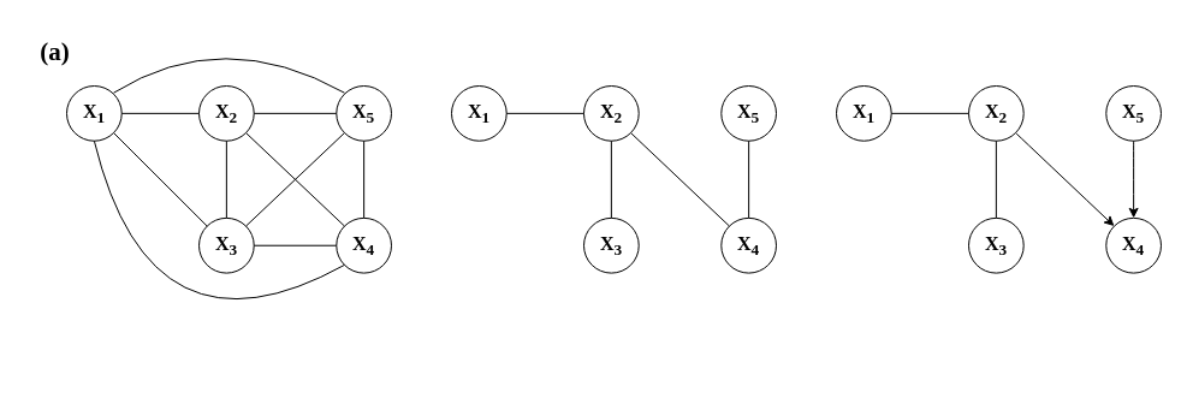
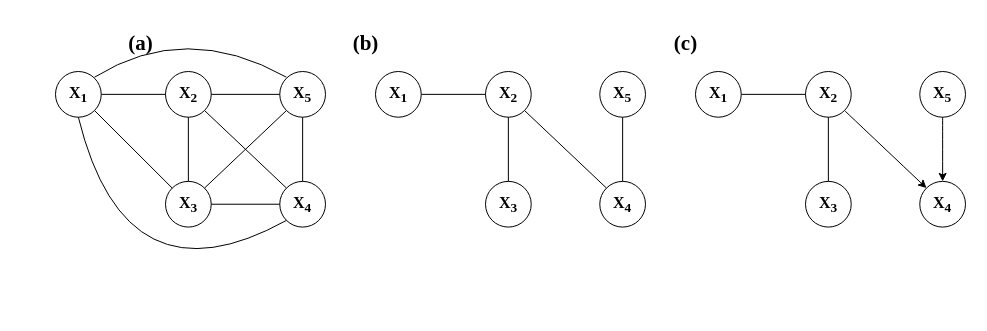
- <mxCell id="13" value="&lt;font size=&quot;1&quot; face=&quot;Times New Roman&quot; style=&quot;&quot;&gt;&lt;b style=&quot;font-size: 21px;&quot;&gt;(a)&lt;/b&gt;&lt;/font&gt;" style="text;html=1;align=center;verticalAlign=middle;resizable=0;points=[];autosize=1;strokeColor=none;fillColor=none;" parent="1" vertex="1"><mxGeometry x="20" y="23" width="50" height="40" as="geometry" /></mxCell>
+ <mxCell id="13" value="&lt;font size=&quot;1&quot; face=&quot;Times New Roman&quot; style=&quot;&quot;&gt;&lt;b style=&quot;font-size: 21px;&quot;&gt;(a)&lt;/b&gt;&lt;/font&gt;" style="text;html=1;align=center;verticalAlign=middle;resizable=0;points=[];autosize=1;strokeColor=none;fillColor=none;" parent="1" vertex="1"><mxGeometry x="115" y="23" width="50" height="40" as="geometry" /></mxCell>
+ <mxCell id="27" value="&lt;font size=&quot;1&quot; face=&quot;Times New Roman&quot; style=&quot;&quot;&gt;&lt;b style=&quot;font-size: 21px;&quot;&gt;(b)&lt;/b&gt;&lt;/font&gt;" style="text;html=1;align=center;verticalAlign=middle;resizable=0;points=[];autosize=1;strokeColor=none;fillColor=none;" parent="1" vertex="1"><mxGeometry x="340" y="23" width="50" height="40" as="geometry" /></mxCell>
+ <mxCell id="38" value="&lt;font size=&quot;1&quot; face=&quot;Times New Roman&quot; style=&quot;&quot;&gt;&lt;b style=&quot;font-size: 21px;&quot;&gt;(c)&lt;/b&gt;&lt;/font&gt;" style="text;html=1;align=center;verticalAlign=middle;resizable=0;points=[];autosize=1;strokeColor=none;fillColor=none;" parent="1" vertex="1"><mxGeometry x="660" y="23" width="50" height="40" as="geometry" /></mxCell>
